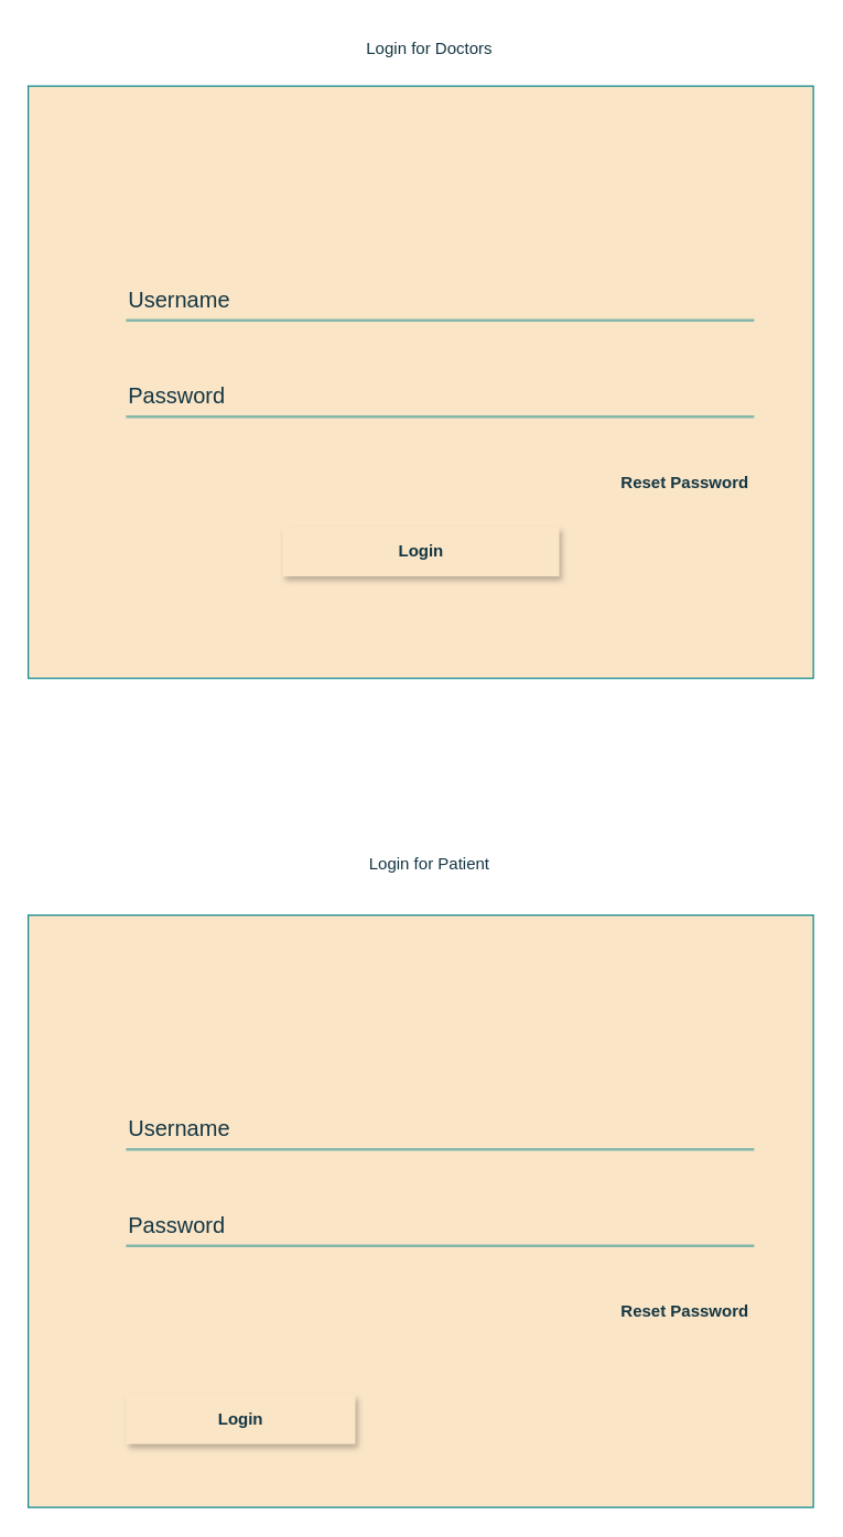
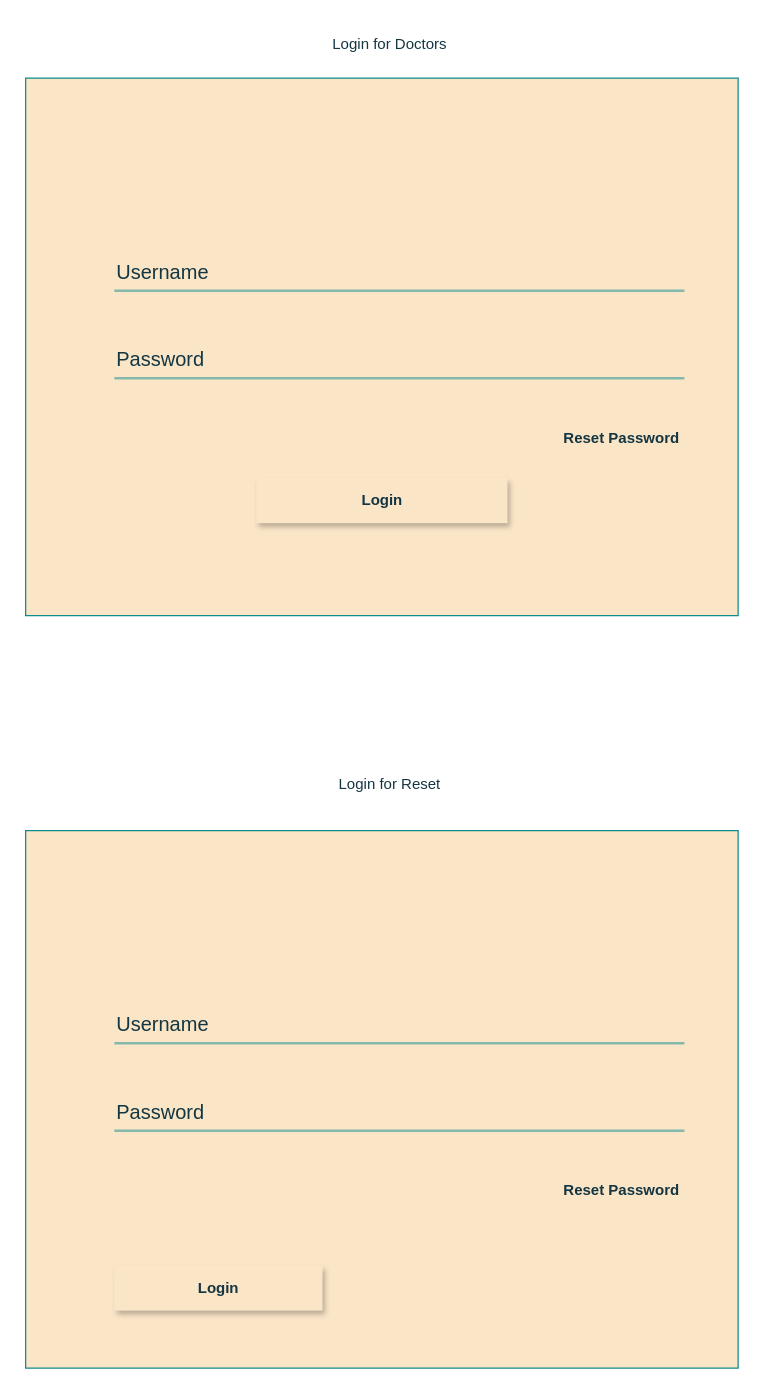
- <mxCell id="17" value="Login for Patient" style="text;html=1;align=center;verticalAlign=middle;resizable=0;points=[];autosize=1;strokeColor=none;fillColor=none;labelBackgroundColor=none;fontColor=#143642;" parent="1" vertex="1"><mxGeometry x="256" y="612" width="110" height="30" as="geometry" /></mxCell>
+ <mxCell id="17" value="Login for Reset" style="text;html=1;align=center;verticalAlign=middle;resizable=0;points=[];autosize=1;strokeColor=none;fillColor=none;labelBackgroundColor=none;fontColor=#143642;" parent="1" vertex="1"><mxGeometry x="256" y="612" width="110" height="30" as="geometry" /></mxCell>
